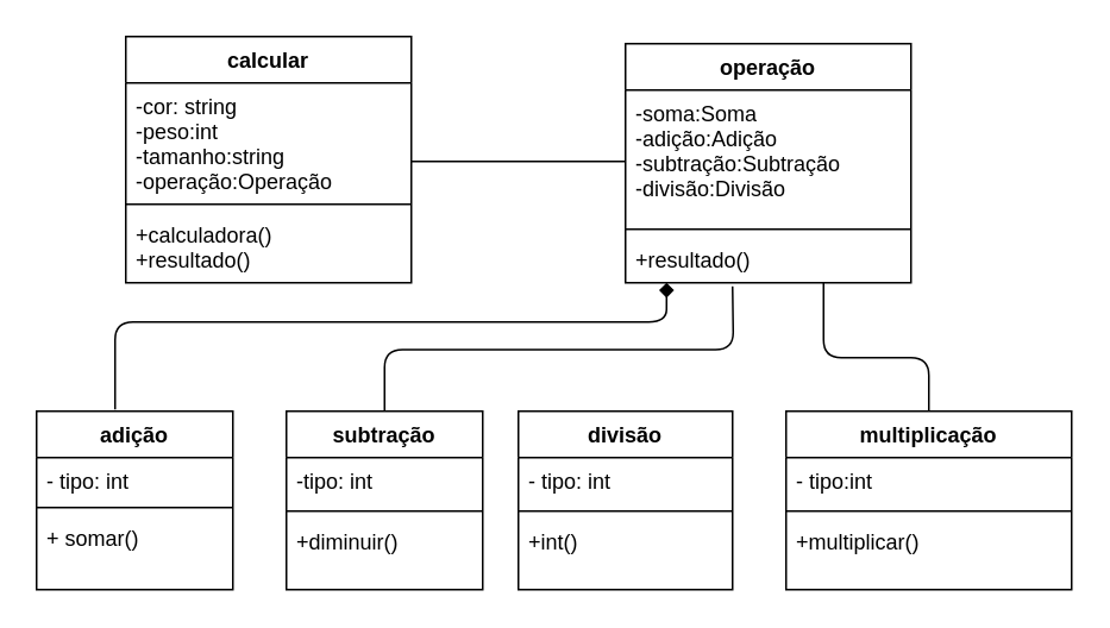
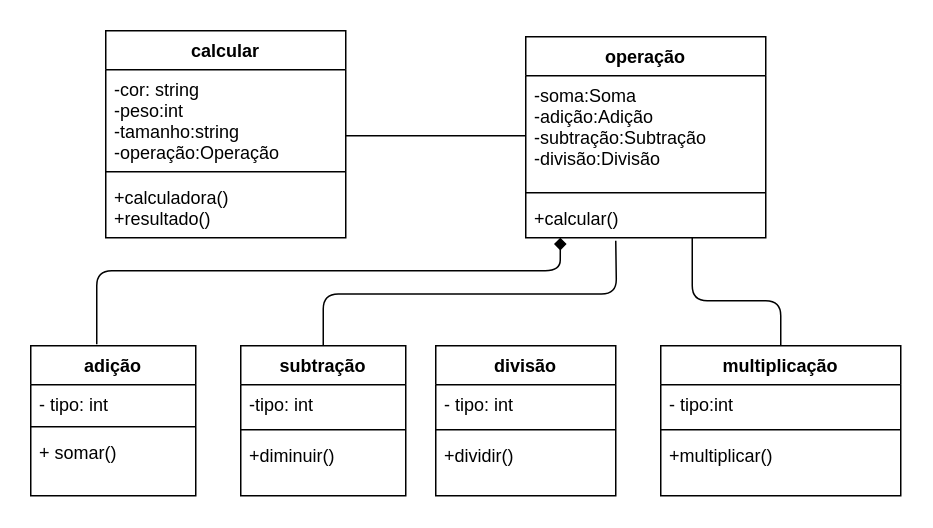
- <mxCell id="26" value="+resultado()" style="text;strokeColor=none;fillColor=none;align=left;verticalAlign=top;spacingLeft=4;spacingRight=4;overflow=hidden;rotatable=0;points=[[0,0.5],[1,0.5]];portConstraint=eastwest;" vertex="1" parent="23"><mxGeometry y="108" width="160" height="26" as="geometry" /></mxCell>
+ <mxCell id="26" value="+calcular()" style="text;strokeColor=none;fillColor=none;align=left;verticalAlign=top;spacingLeft=4;spacingRight=4;overflow=hidden;rotatable=0;points=[[0,0.5],[1,0.5]];portConstraint=eastwest;" vertex="1" parent="23"><mxGeometry y="108" width="160" height="26" as="geometry" /></mxCell>
- <mxCell id="13" value="+int()" style="text;strokeColor=none;fillColor=none;align=left;verticalAlign=top;spacingLeft=4;spacingRight=4;overflow=hidden;rotatable=0;points=[[0,0.5],[1,0.5]];portConstraint=eastwest;" vertex="1" parent="10"><mxGeometry y="60" width="120" height="40" as="geometry" /></mxCell>
+ <mxCell id="13" value="+dividir()" style="text;strokeColor=none;fillColor=none;align=left;verticalAlign=top;spacingLeft=4;spacingRight=4;overflow=hidden;rotatable=0;points=[[0,0.5],[1,0.5]];portConstraint=eastwest;" vertex="1" parent="10"><mxGeometry y="60" width="120" height="40" as="geometry" /></mxCell>
